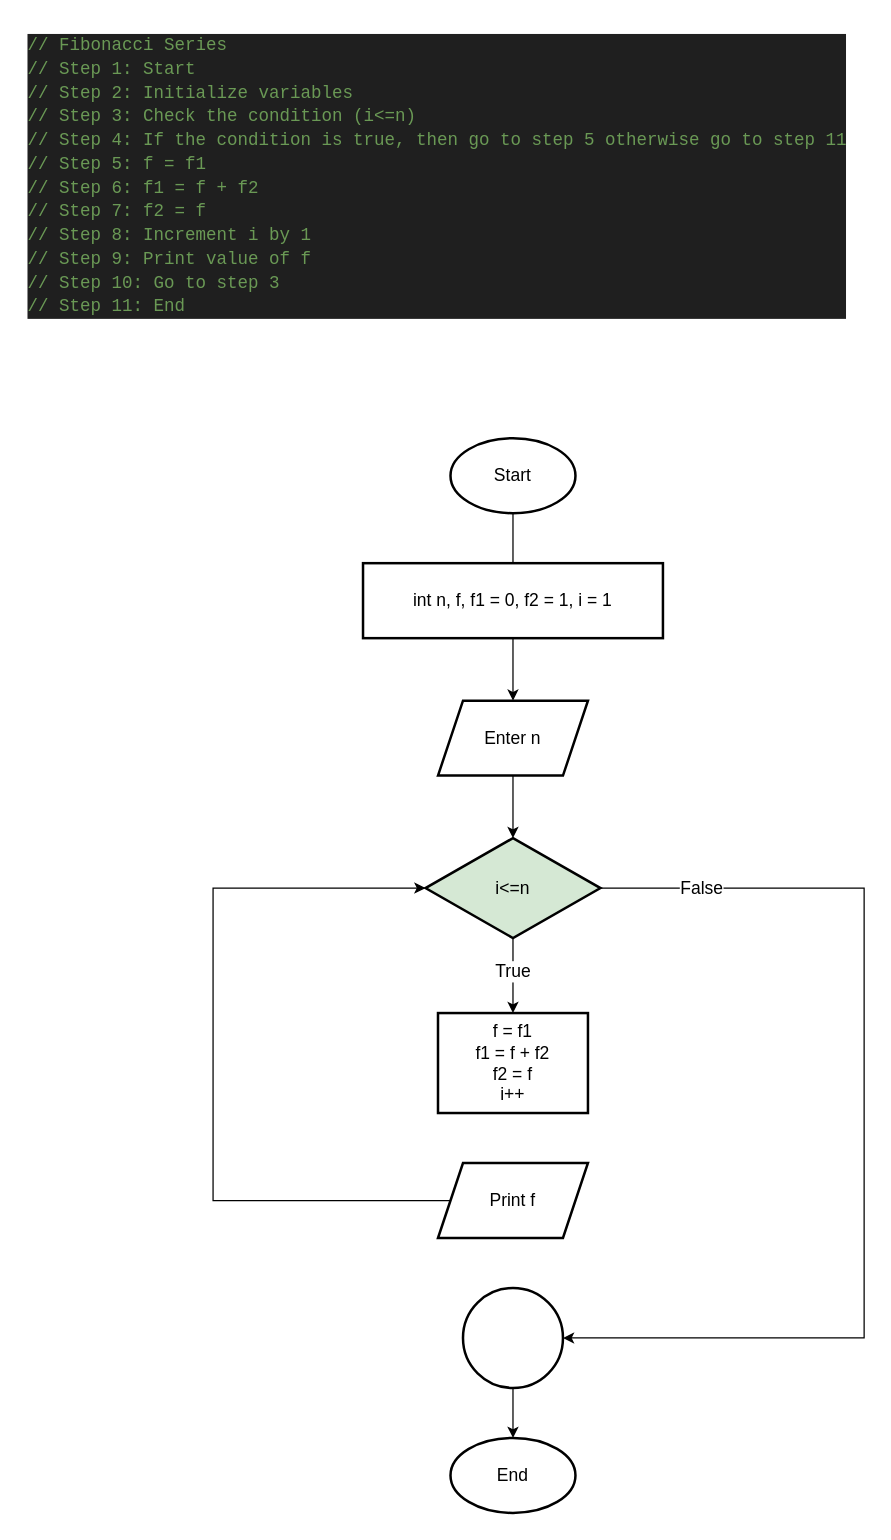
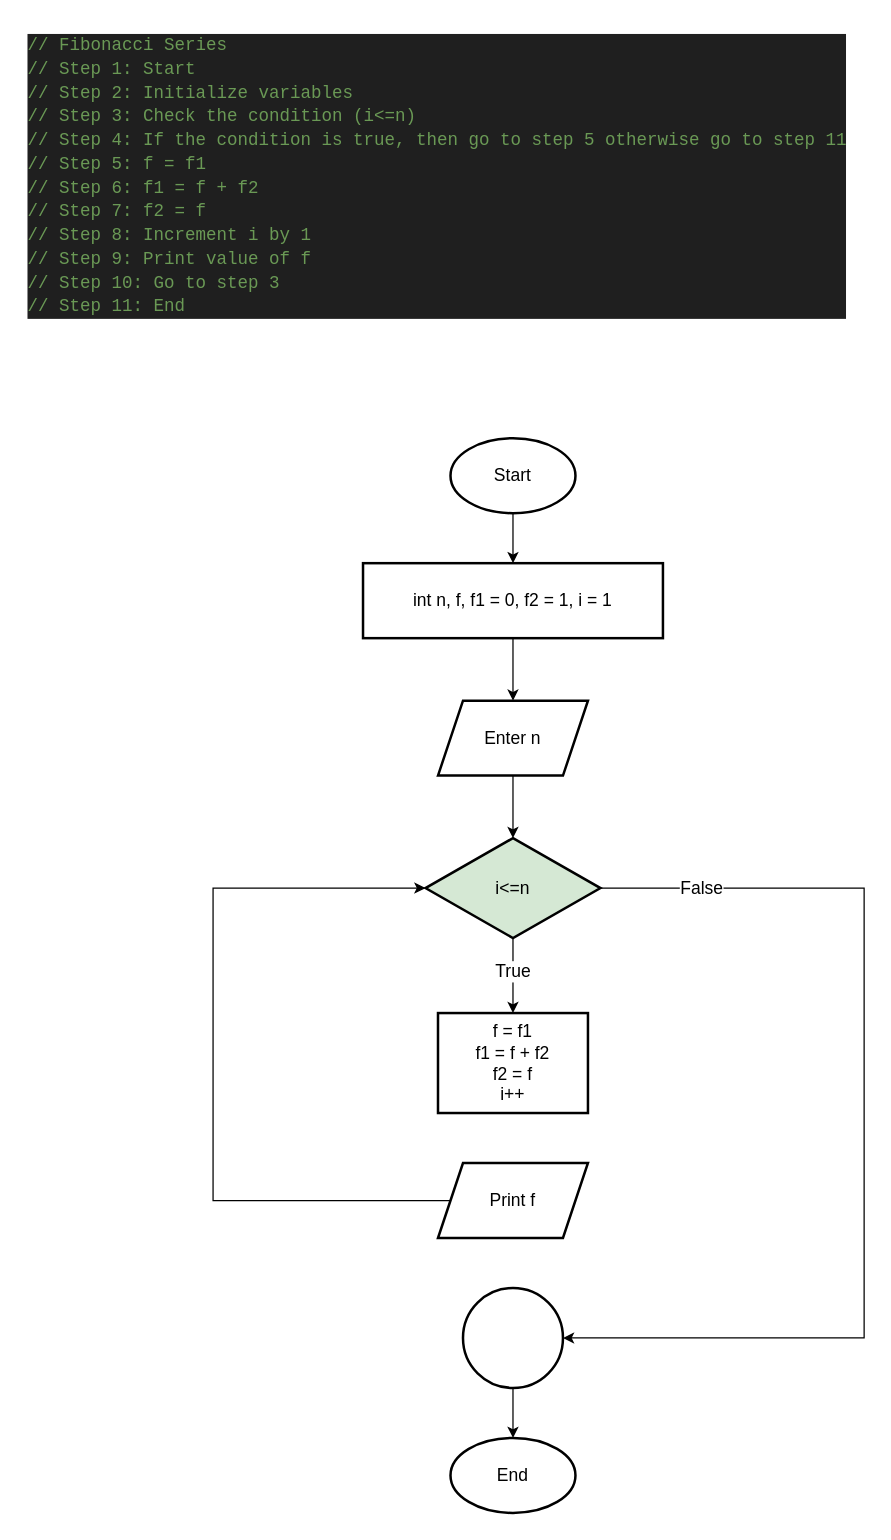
- <mxCell id="3" value="" style="edgeStyle=orthogonalEdgeStyle;rounded=0;orthogonalLoop=1;jettySize=auto;html=1;fontSize=14;endArrow=none;" edge="1" parent="1" source="4" target="7"><mxGeometry relative="1" as="geometry" /></mxCell>
+ <mxCell id="3" value="" style="edgeStyle=orthogonalEdgeStyle;rounded=0;orthogonalLoop=1;jettySize=auto;html=1;fontSize=14;" edge="1" parent="1" source="4" target="7"><mxGeometry relative="1" as="geometry" /></mxCell>
